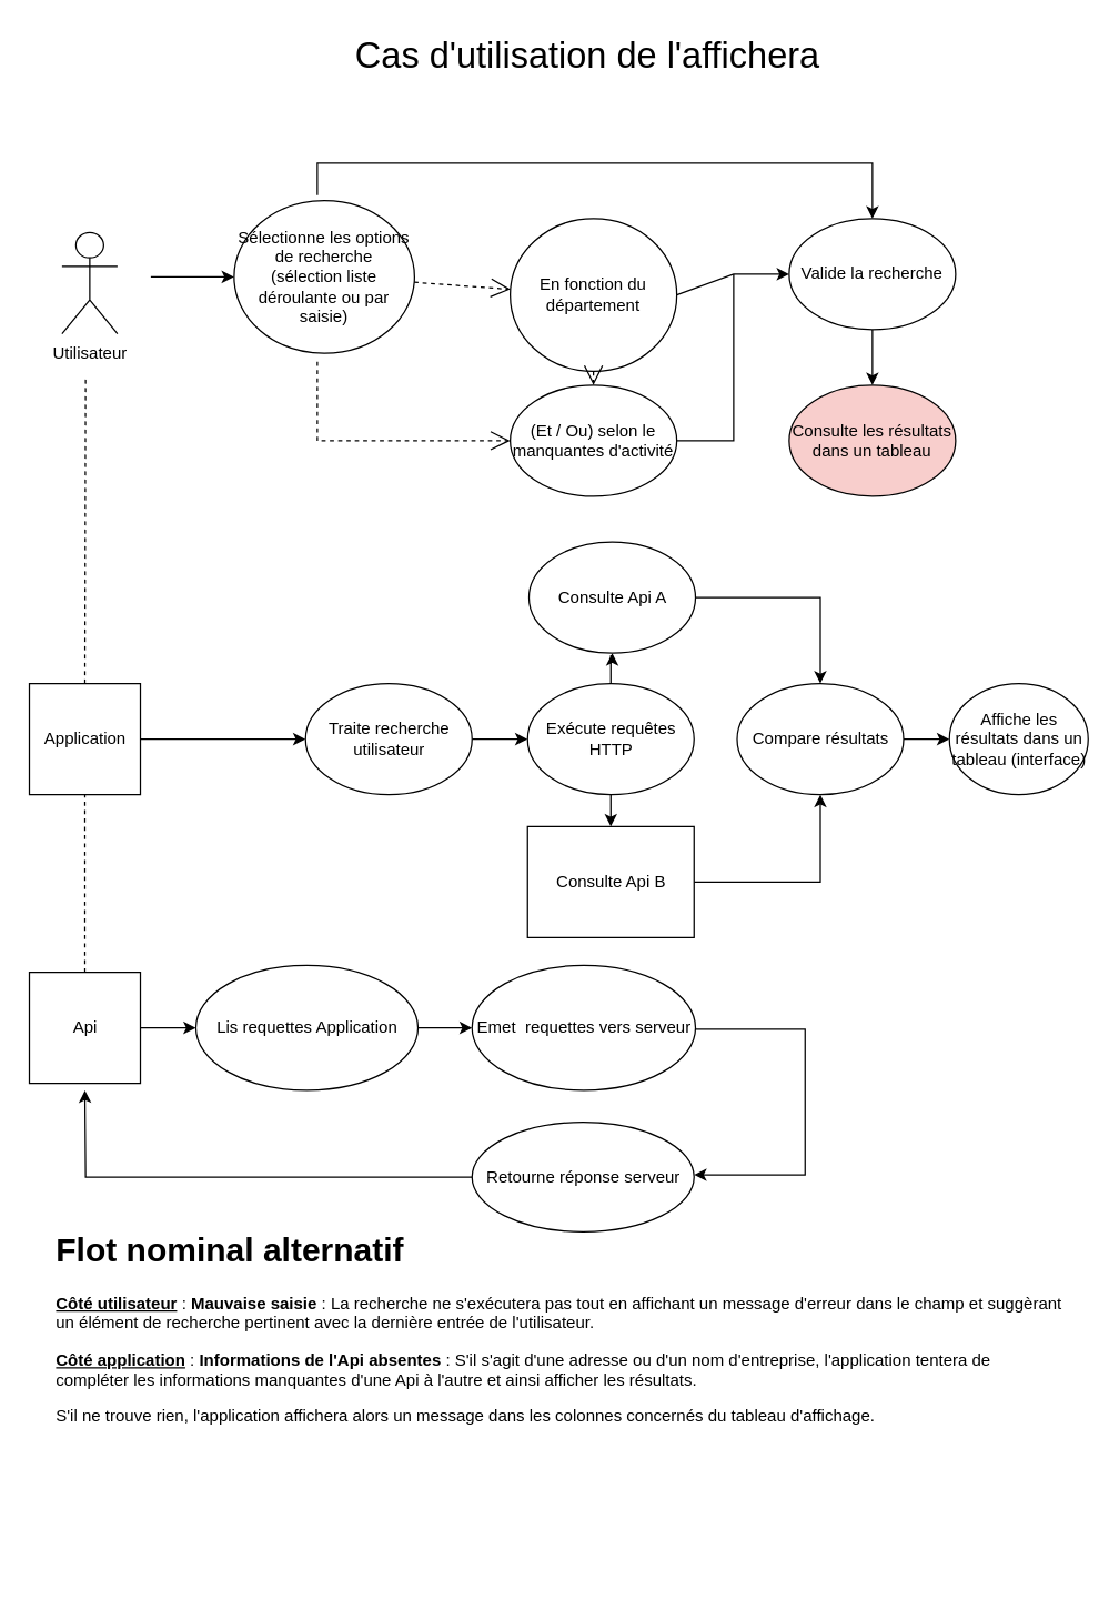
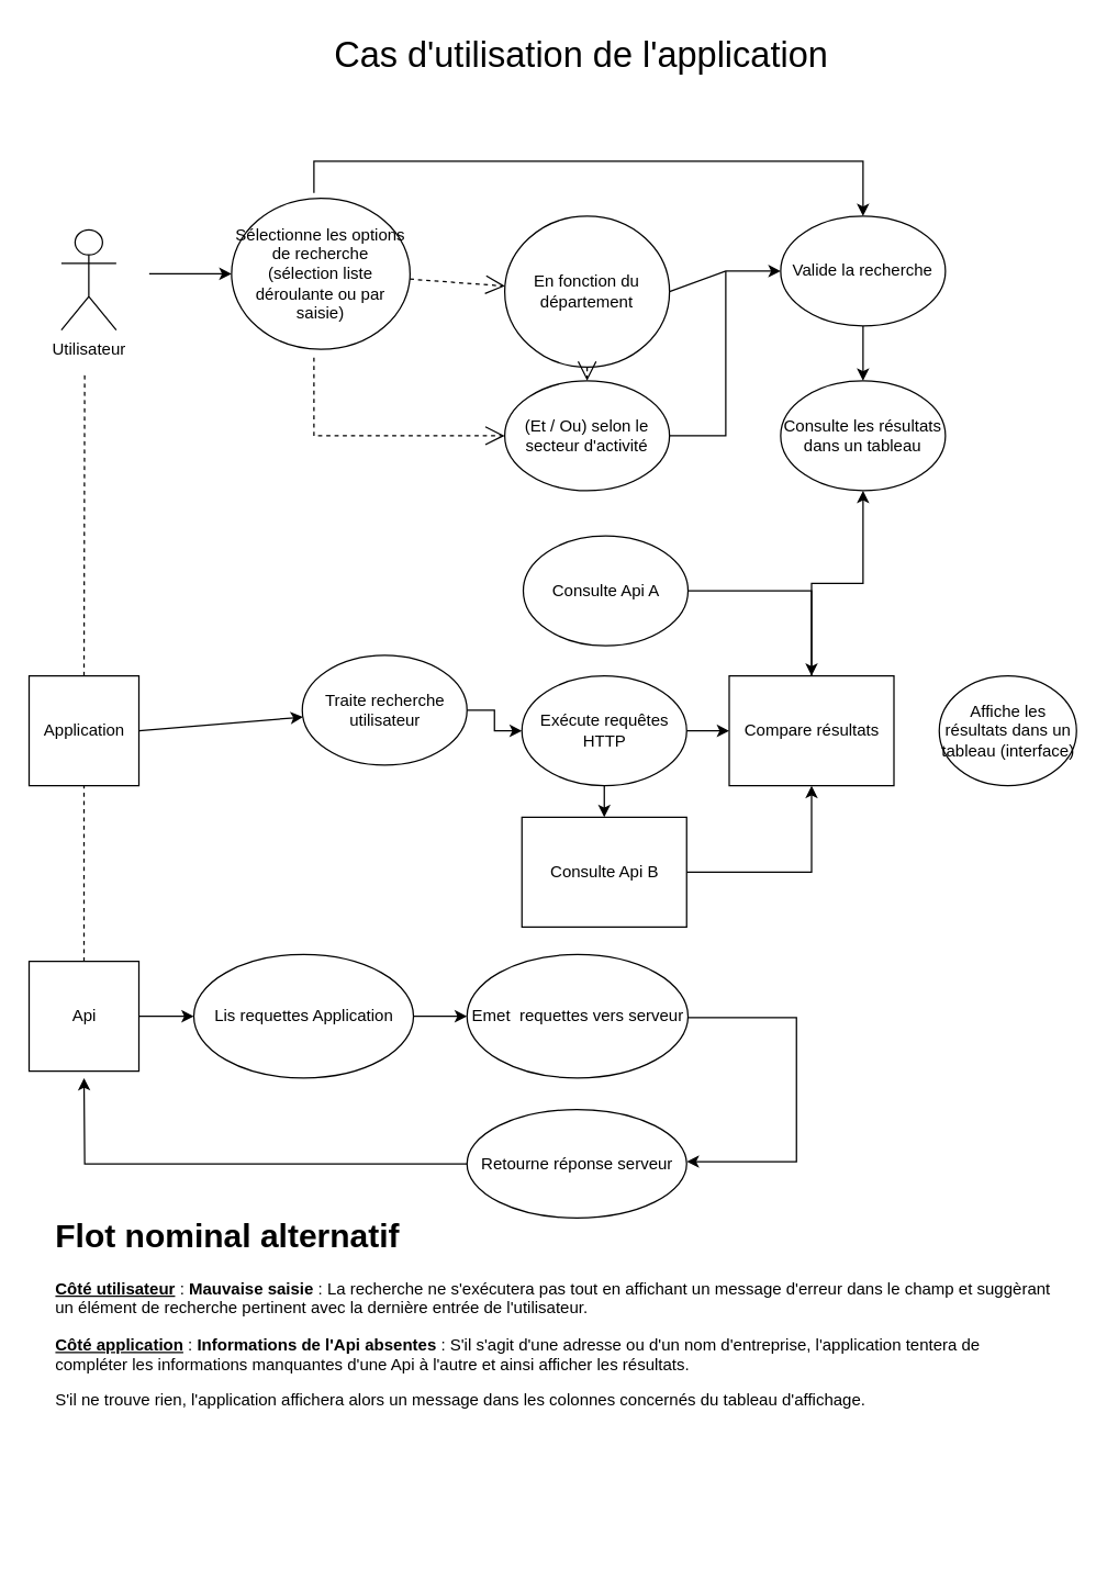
- <mxCell id="30" value="&lt;font style=&quot;font-size: 26px;&quot;&gt;Cas d'utilisation de l'affichera&lt;/font&gt;" style="text;html=1;align=center;verticalAlign=middle;whiteSpace=wrap;rounded=0;" parent="1" vertex="1"><mxGeometry x="168" y="20" width="510" height="40" as="geometry" /></mxCell>
+ <mxCell id="30" value="&lt;font style=&quot;font-size: 26px;&quot;&gt;Cas d'utilisation de l'application&lt;/font&gt;" style="text;html=1;align=center;verticalAlign=middle;whiteSpace=wrap;rounded=0;" parent="1" vertex="1"><mxGeometry x="168" y="20" width="510" height="40" as="geometry" /></mxCell>
- <mxCell id="5" value="&lt;div&gt;(Et / Ou) selon le manquantes d'activité&lt;/div&gt;" style="ellipse;whiteSpace=wrap;html=1;" parent="1" vertex="1"><mxGeometry x="367" y="277" width="120" height="80" as="geometry" /></mxCell>
+ <mxCell id="5" value="&lt;div&gt;(Et / Ou) selon le secteur d'activité&lt;/div&gt;" style="ellipse;whiteSpace=wrap;html=1;" parent="1" vertex="1"><mxGeometry x="367" y="277" width="120" height="80" as="geometry" /></mxCell>
- <mxCell id="15" value="&lt;div&gt;Consulte les résultats dans un tableau&lt;/div&gt;" style="ellipse;whiteSpace=wrap;html=1;fillColor=#f8cecc;" parent="1" vertex="1"><mxGeometry x="568" y="277" width="120" height="80" as="geometry" /></mxCell>
+ <mxCell id="15" value="&lt;div&gt;Consulte les résultats dans un tableau&lt;/div&gt;" style="ellipse;whiteSpace=wrap;html=1;" parent="1" vertex="1"><mxGeometry x="568" y="277" width="120" height="80" as="geometry" /></mxCell>
- <mxCell id="20" style="edgeStyle=orthogonalEdgeStyle;rounded=0;orthogonalLoop=1;jettySize=auto;html=1;entryX=0.5;entryY=1;entryDx=0;entryDy=0;" parent="1" source="22" target="26" edge="1"><mxGeometry relative="1" as="geometry" /></mxCell>
+ <mxCell id="20" style="edgeStyle=orthogonalEdgeStyle;rounded=0;orthogonalLoop=1;jettySize=auto;html=1;" parent="1" source="22" target="24" edge="1"><mxGeometry relative="1" as="geometry" /></mxCell>
- <mxCell id="19" value="Traite recherche utilisateur" style="ellipse;whiteSpace=wrap;html=1;" parent="1" vertex="1"><mxGeometry x="219.5" y="492" width="120" height="80" as="geometry" /></mxCell>
+ <mxCell id="19" value="Traite recherche utilisateur" style="ellipse;whiteSpace=wrap;html=1;" parent="1" vertex="1"><mxGeometry x="219.5" y="477" width="120" height="80" as="geometry" /></mxCell>
- <mxCell id="24" value="&lt;div&gt;Compare résultats&lt;/div&gt;" style="ellipse;whiteSpace=wrap;html=1;" parent="1" vertex="1"><mxGeometry x="530.5" y="492" width="120" height="80" as="geometry" /></mxCell>
+ <mxCell id="24" value="&lt;div&gt;Compare résultats&lt;/div&gt;" style="whiteSpace=wrap;html=1;rounded=0;" parent="1" vertex="1"><mxGeometry x="530.5" y="492" width="120" height="80" as="geometry" /></mxCell>
- <mxCell id="23" style="edgeStyle=orthogonalEdgeStyle;rounded=0;orthogonalLoop=1;jettySize=auto;html=1;entryX=0;entryY=0.5;entryDx=0;entryDy=0;" parent="1" source="24" target="29" edge="1"><mxGeometry relative="1" as="geometry" /></mxCell>
+ <mxCell id="23" style="edgeStyle=orthogonalEdgeStyle;rounded=0;orthogonalLoop=1;jettySize=auto;html=1;" parent="1" source="24" target="15" edge="1"><mxGeometry relative="1" as="geometry" /></mxCell>
